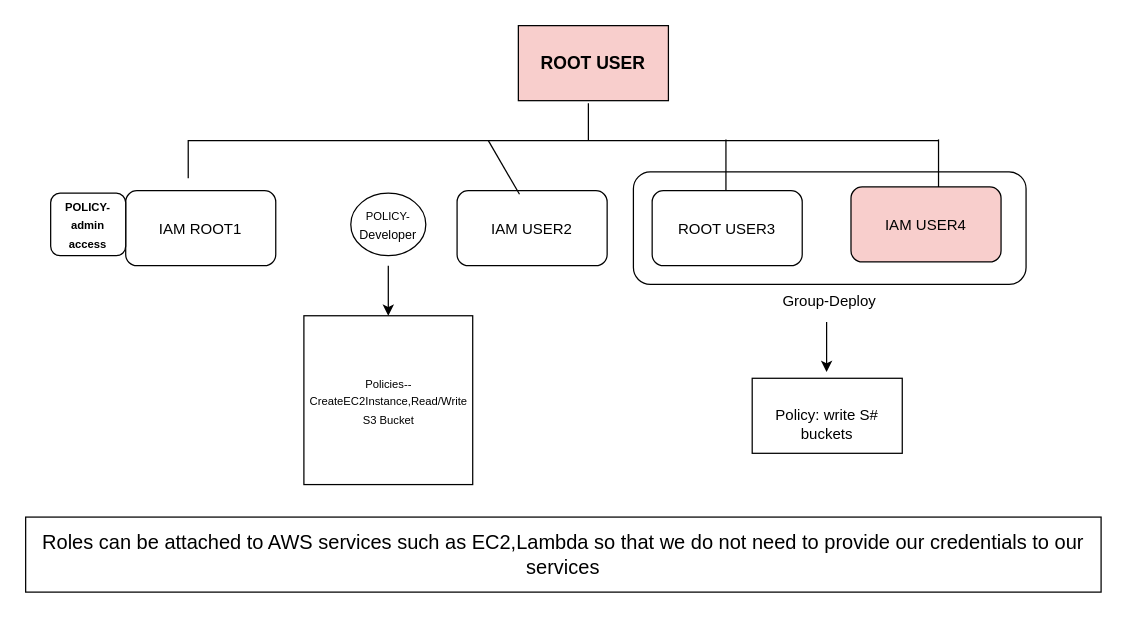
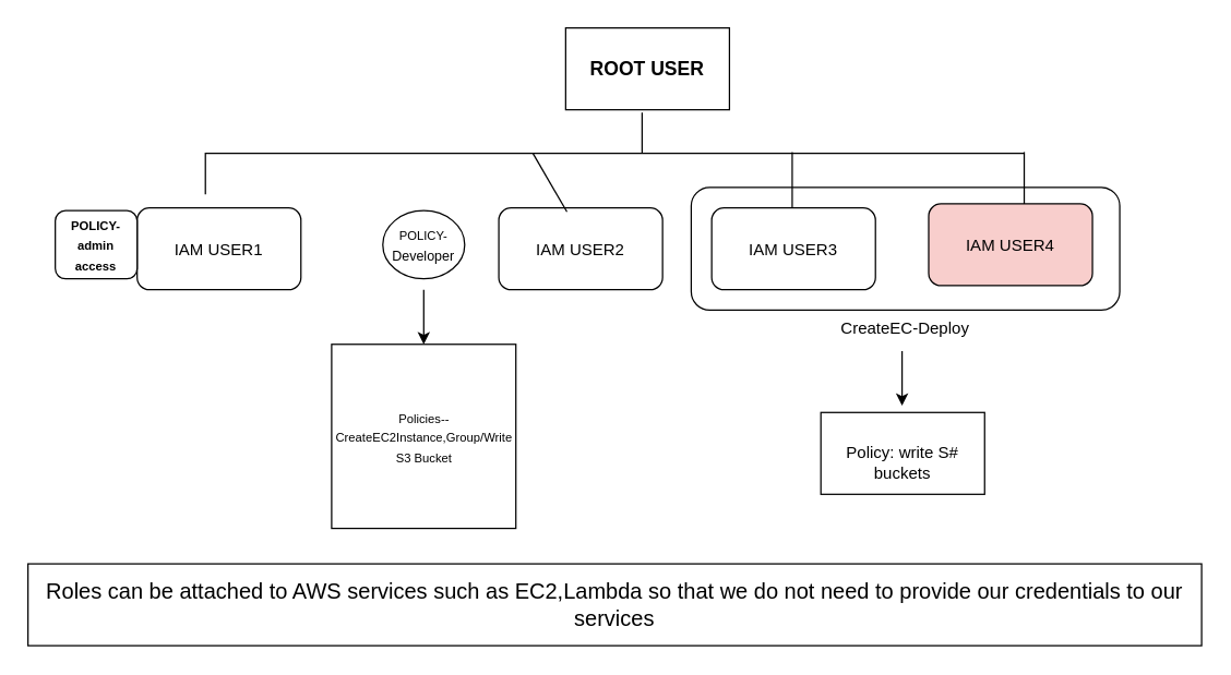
- <mxCell id="3" value="&lt;h3&gt;ROOT USER&lt;/h3&gt;" style="rounded=0;whiteSpace=wrap;html=1;fillColor=#f8cecc;" vertex="1" parent="1"><mxGeometry x="414" y="20" width="120" height="60" as="geometry" /></mxCell>
+ <mxCell id="3" value="&lt;h3&gt;ROOT USER&lt;/h3&gt;" style="rounded=0;whiteSpace=wrap;html=1;" vertex="1" parent="1"><mxGeometry x="414" y="20" width="120" height="60" as="geometry" /></mxCell>
- <mxCell id="4" value="IAM ROOT1" style="rounded=1;whiteSpace=wrap;html=1;spacingTop=1;fontStyle=0" vertex="1" parent="1"><mxGeometry x="100" y="152" width="120" height="60" as="geometry" /></mxCell>
+ <mxCell id="4" value="IAM USER1" style="rounded=1;whiteSpace=wrap;html=1;spacingTop=1;fontStyle=0" vertex="1" parent="1"><mxGeometry x="100" y="152" width="120" height="60" as="geometry" /></mxCell>
- <mxCell id="6" value="ROOT USER3" style="rounded=1;whiteSpace=wrap;html=1;spacingTop=1;fontStyle=0" vertex="1" parent="1"><mxGeometry x="521" y="152" width="120" height="60" as="geometry" /></mxCell>
+ <mxCell id="6" value="IAM USER3" style="rounded=1;whiteSpace=wrap;html=1;spacingTop=1;fontStyle=0" vertex="1" parent="1"><mxGeometry x="521" y="152" width="120" height="60" as="geometry" /></mxCell>
- <mxCell id="2" value="Group-Deploy" style="rounded=1;whiteSpace=wrap;html=1;labelPosition=center;verticalLabelPosition=bottom;align=center;verticalAlign=top;" vertex="1" parent="1"><mxGeometry x="506" y="137" width="314" height="90" as="geometry" /></mxCell>
+ <mxCell id="2" value="CreateEC-Deploy" style="rounded=1;whiteSpace=wrap;html=1;labelPosition=center;verticalLabelPosition=bottom;align=center;verticalAlign=top;" vertex="1" parent="1"><mxGeometry x="506" y="137" width="314" height="90" as="geometry" /></mxCell>
- <mxCell id="12" value="&lt;font style=&quot;font-size: 9px;&quot;&gt;Policies--&lt;br&gt;CreateEC2Instance,Read/Write S3 Bucket&lt;/font&gt;" style="whiteSpace=wrap;html=1;aspect=fixed;" vertex="1" parent="1"><mxGeometry x="242.5" y="252" width="135" height="135" as="geometry" /></mxCell>
+ <mxCell id="12" value="&lt;font style=&quot;font-size: 9px;&quot;&gt;Policies--&lt;br&gt;CreateEC2Instance,Group/Write S3 Bucket&lt;/font&gt;" style="whiteSpace=wrap;html=1;aspect=fixed;" vertex="1" parent="1"><mxGeometry x="242.5" y="252" width="135" height="135" as="geometry" /></mxCell>
